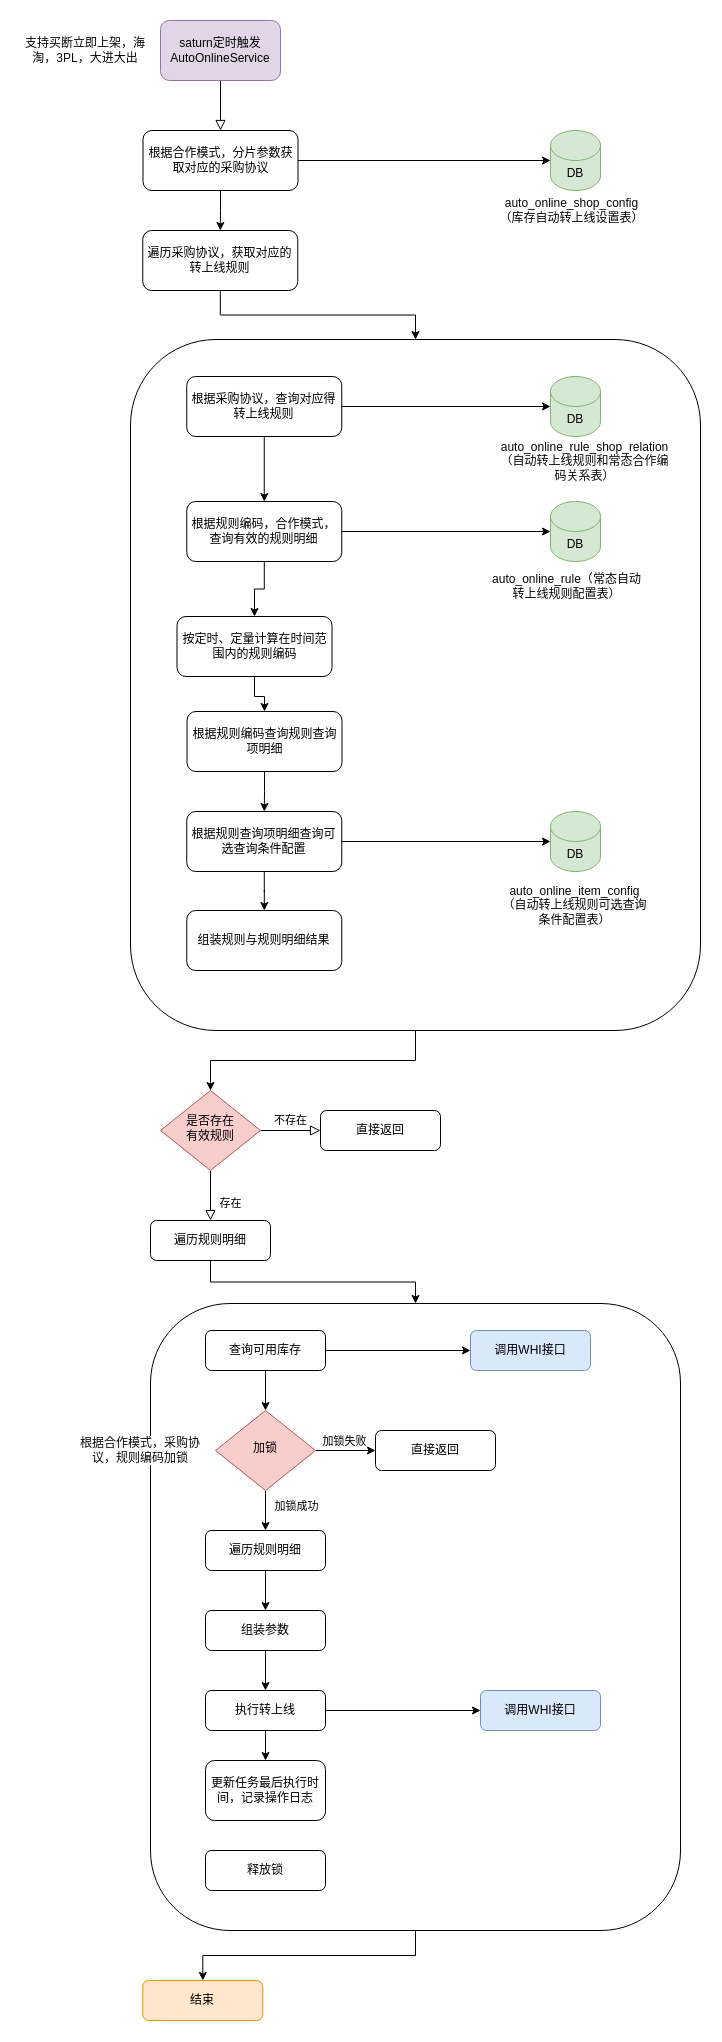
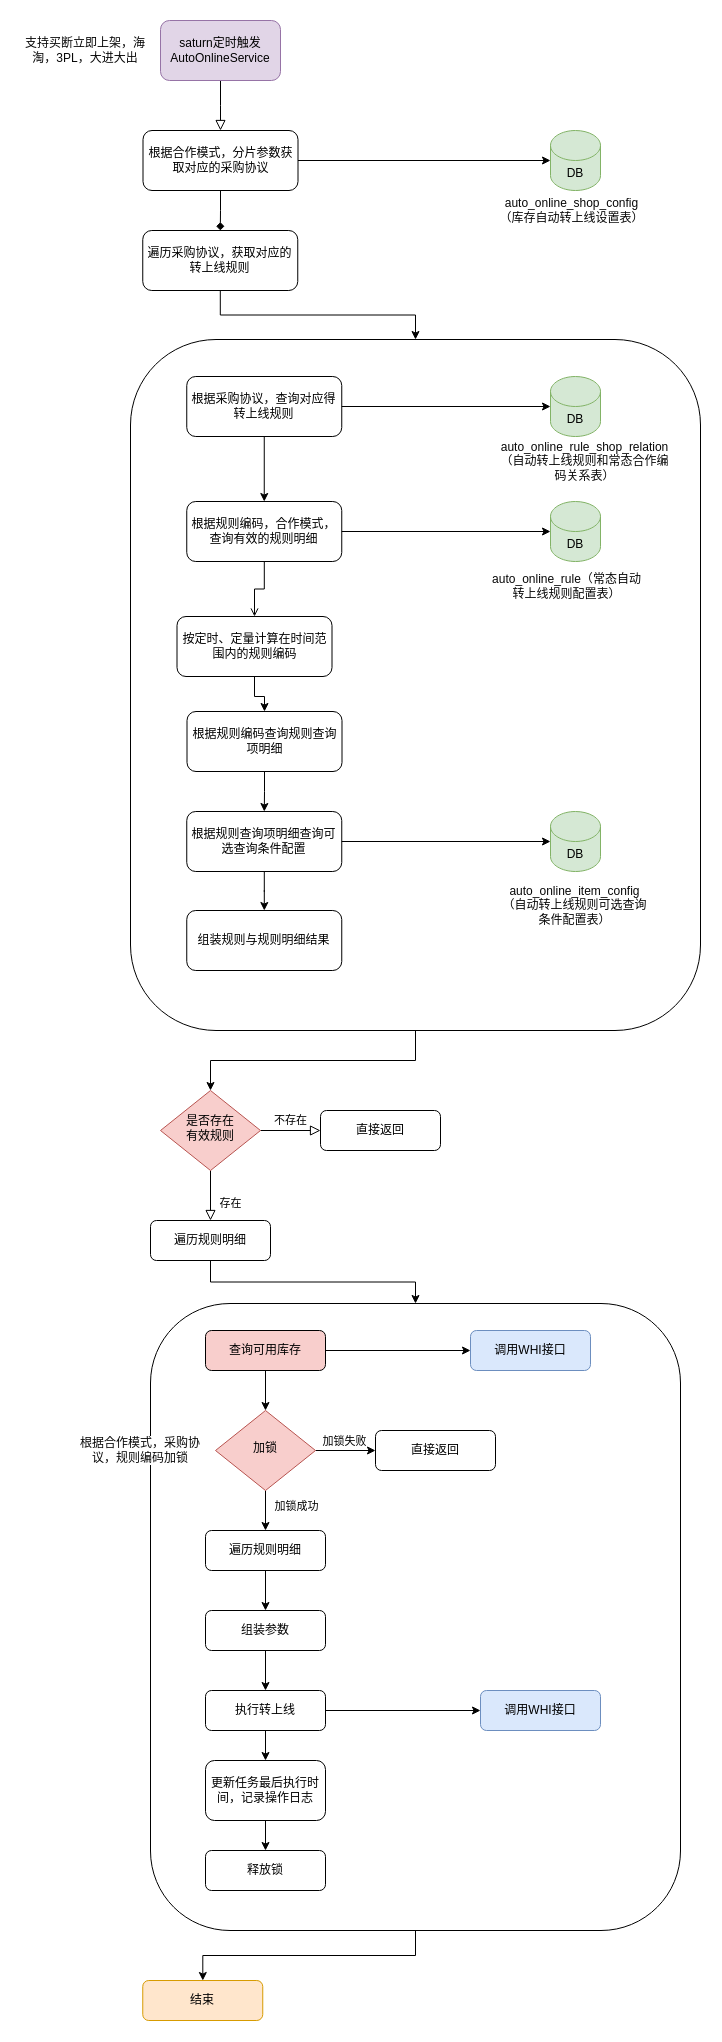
- <mxCell id="8" style="edgeStyle=orthogonalEdgeStyle;rounded=0;orthogonalLoop=1;jettySize=auto;html=1;" edge="1" parent="1" source="9" target="49"><mxGeometry relative="1" as="geometry" /></mxCell>
+ <mxCell id="8" style="edgeStyle=orthogonalEdgeStyle;rounded=0;orthogonalLoop=1;jettySize=auto;html=1;endArrow=diamond;" edge="1" parent="1" source="9" target="49"><mxGeometry relative="1" as="geometry" /></mxCell>
- <mxCell id="43" style="edgeStyle=orthogonalEdgeStyle;rounded=0;orthogonalLoop=1;jettySize=auto;html=1;entryX=0.5;entryY=0;entryDx=0;entryDy=0;" edge="1" parent="1" source="44" target="51"><mxGeometry relative="1" as="geometry" /></mxCell>
+ <mxCell id="43" style="edgeStyle=orthogonalEdgeStyle;rounded=0;orthogonalLoop=1;jettySize=auto;html=1;entryX=0.5;entryY=0;entryDx=0;entryDy=0;endArrow=open;" edge="1" parent="1" source="44" target="51"><mxGeometry relative="1" as="geometry" /></mxCell>
- <mxCell id="62" value="查询可用库存" style="rounded=1;whiteSpace=wrap;html=1;fontSize=12;glass=0;strokeWidth=1;shadow=0;" vertex="1" parent="1"><mxGeometry x="205" y="1330" width="120" height="40" as="geometry" /></mxCell>
+ <mxCell id="62" value="查询可用库存" style="rounded=1;whiteSpace=wrap;html=1;fontSize=12;glass=0;strokeWidth=1;shadow=0;fillColor=#f8cecc;" vertex="1" parent="1"><mxGeometry x="205" y="1330" width="120" height="40" as="geometry" /></mxCell>
+ <mxCell id="31" style="edgeStyle=orthogonalEdgeStyle;rounded=0;orthogonalLoop=1;jettySize=auto;html=1;" edge="1" parent="1" source="32" target="33"><mxGeometry relative="1" as="geometry" /></mxCell>
